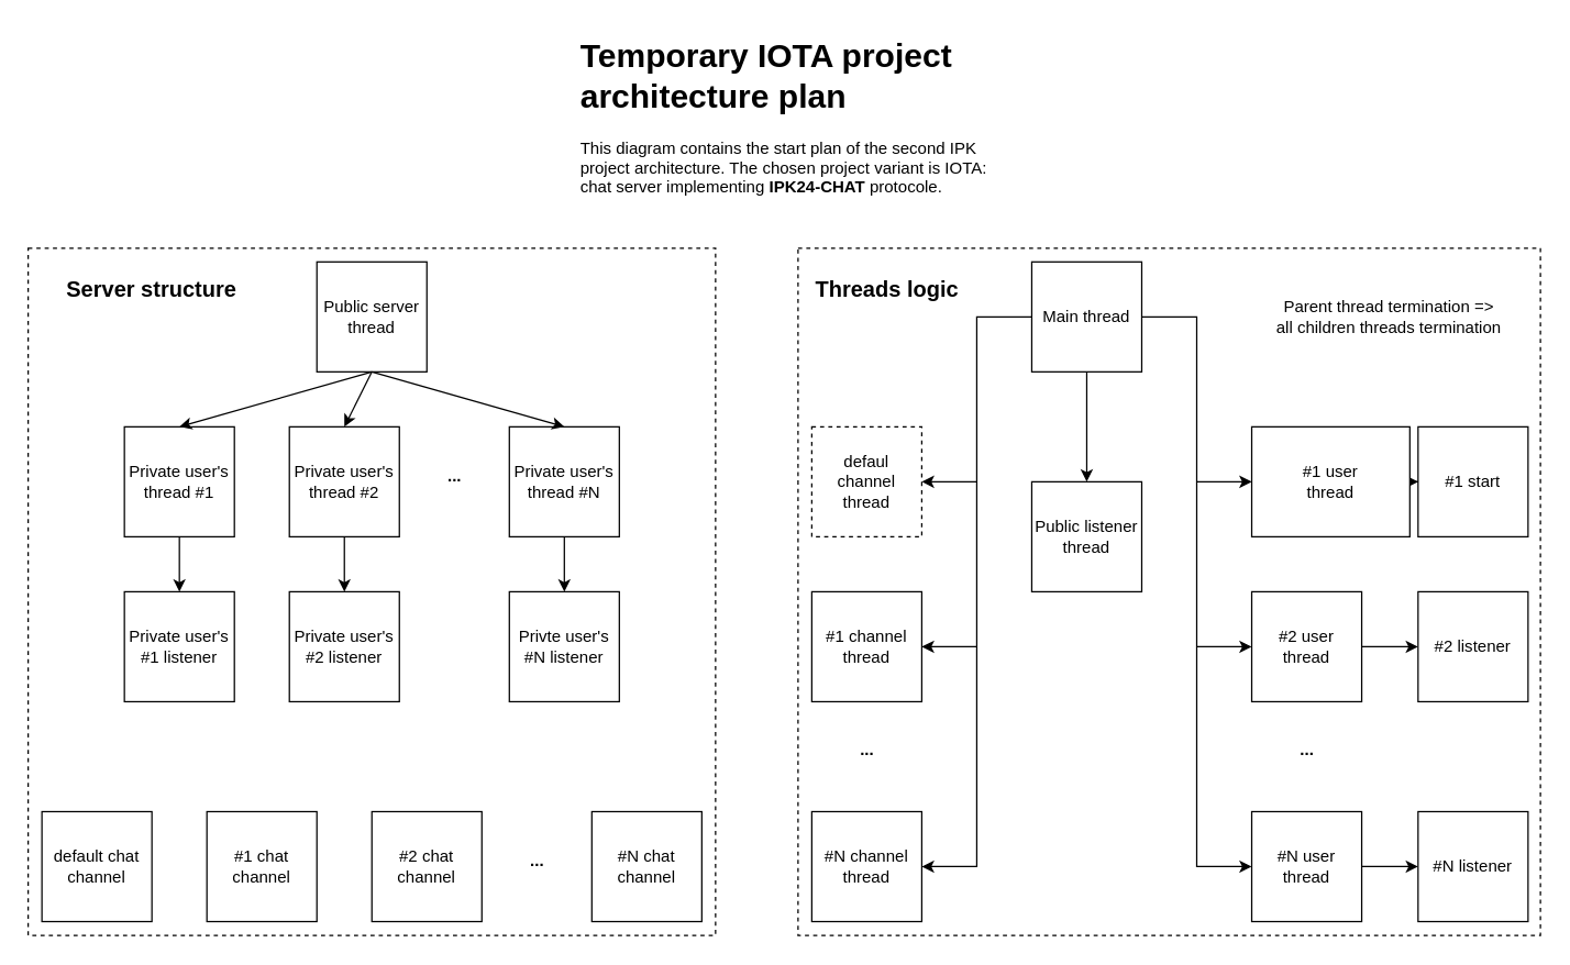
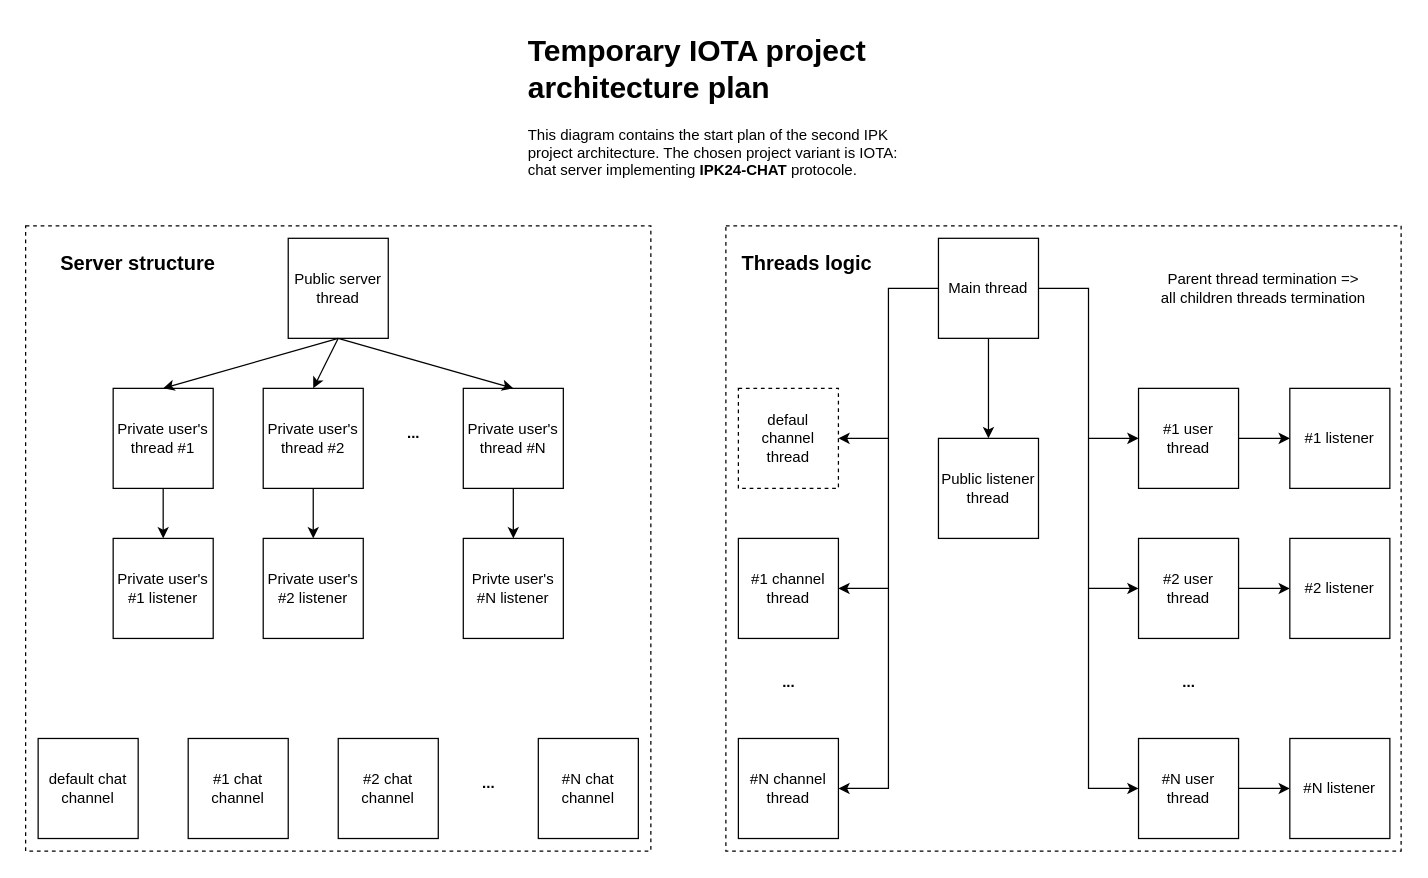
- <mxCell id="34" value="#1 user&lt;br&gt;thread" style="whiteSpace=wrap;html=1;aspect=fixed;" vertex="1" parent="1"><mxGeometry x="910" y="310" width="115" height="80" as="geometry" /></mxCell>
+ <mxCell id="34" value="#1 user&lt;br&gt;thread" style="whiteSpace=wrap;html=1;aspect=fixed;" vertex="1" parent="1"><mxGeometry x="910" y="310" width="80" height="80" as="geometry" /></mxCell>
- <mxCell id="43" value="#1 start" style="whiteSpace=wrap;html=1;aspect=fixed;" vertex="1" parent="1"><mxGeometry x="1031" y="310" width="80" height="80" as="geometry" /></mxCell>
+ <mxCell id="43" value="#1 listener" style="whiteSpace=wrap;html=1;aspect=fixed;" vertex="1" parent="1"><mxGeometry x="1031" y="310" width="80" height="80" as="geometry" /></mxCell>
